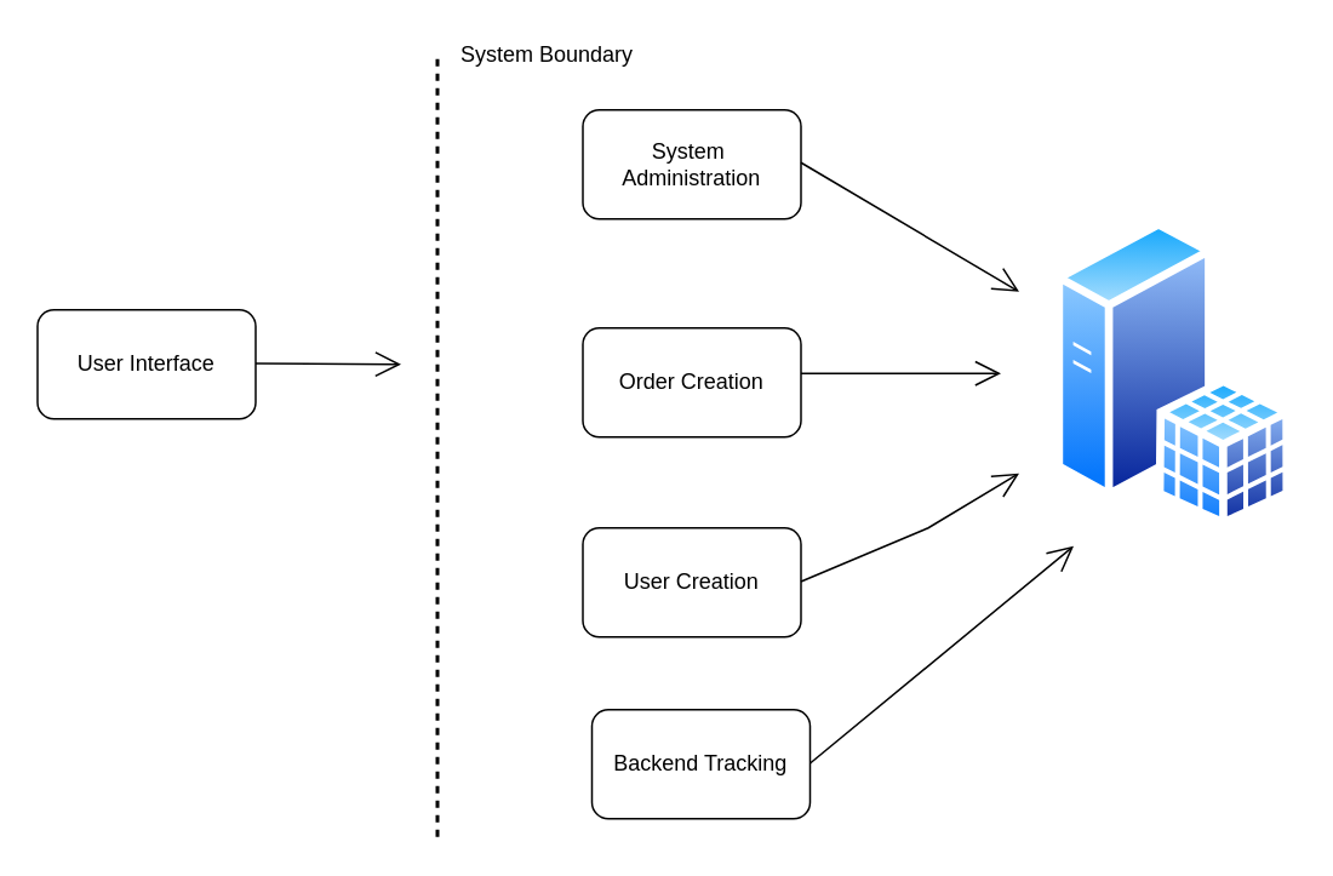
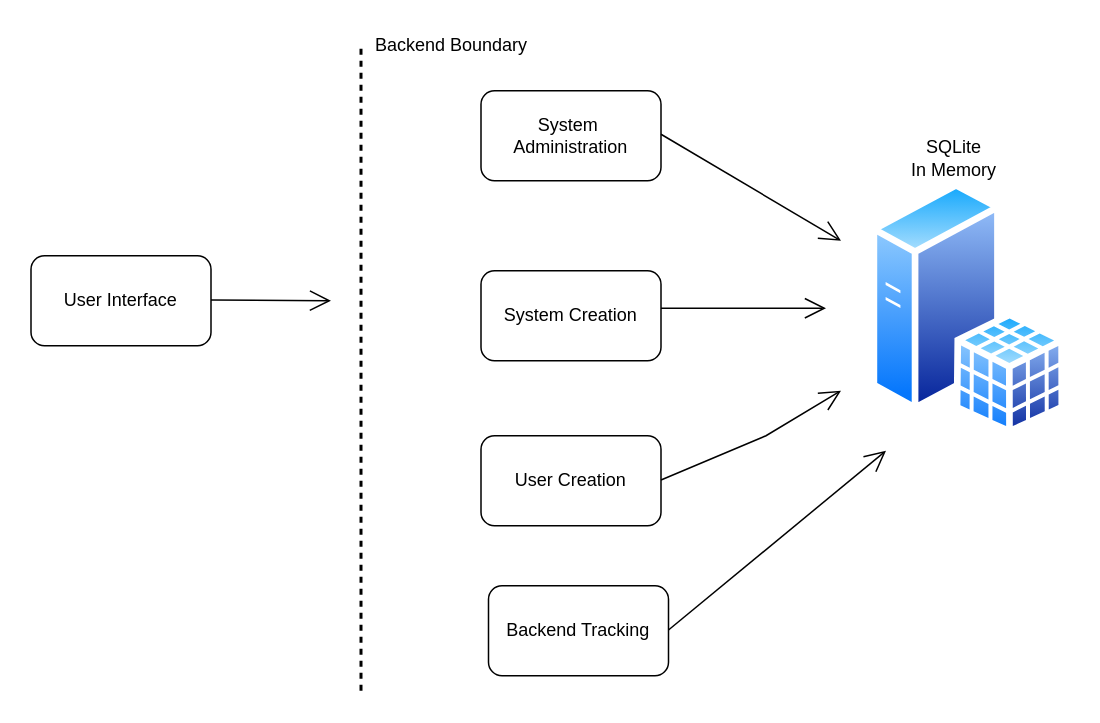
- <mxCell id="10" value="System Boundary" style="text;html=1;align=center;verticalAlign=middle;resizable=0;points=[];autosize=1;strokeColor=none;fillColor=none;" parent="1" vertex="1"><mxGeometry x="240" width="120" height="20" as="geometry" y="20" /></mxCell>
+ <mxCell id="10" value="Backend Boundary" style="text;html=1;align=center;verticalAlign=middle;resizable=0;points=[];autosize=1;strokeColor=none;fillColor=none;" parent="1" vertex="1"><mxGeometry x="240" width="120" height="20" as="geometry" y="20" /></mxCell>
+ <mxCell id="9" value="SQLite&lt;br&gt;In Memory" style="text;html=1;align=center;verticalAlign=middle;resizable=0;points=[];autosize=1;strokeColor=none;fillColor=none;" parent="1" vertex="1"><mxGeometry x="600" y="90" width="70" height="30" as="geometry" /></mxCell>
- <mxCell id="5" value="Order Creation" style="rounded=1;whiteSpace=wrap;html=1;" parent="1" vertex="1"><mxGeometry x="320" y="180" width="120" height="60" as="geometry" /></mxCell>
+ <mxCell id="5" value="System Creation" style="rounded=1;whiteSpace=wrap;html=1;" parent="1" vertex="1"><mxGeometry x="320" y="180" width="120" height="60" as="geometry" /></mxCell>
